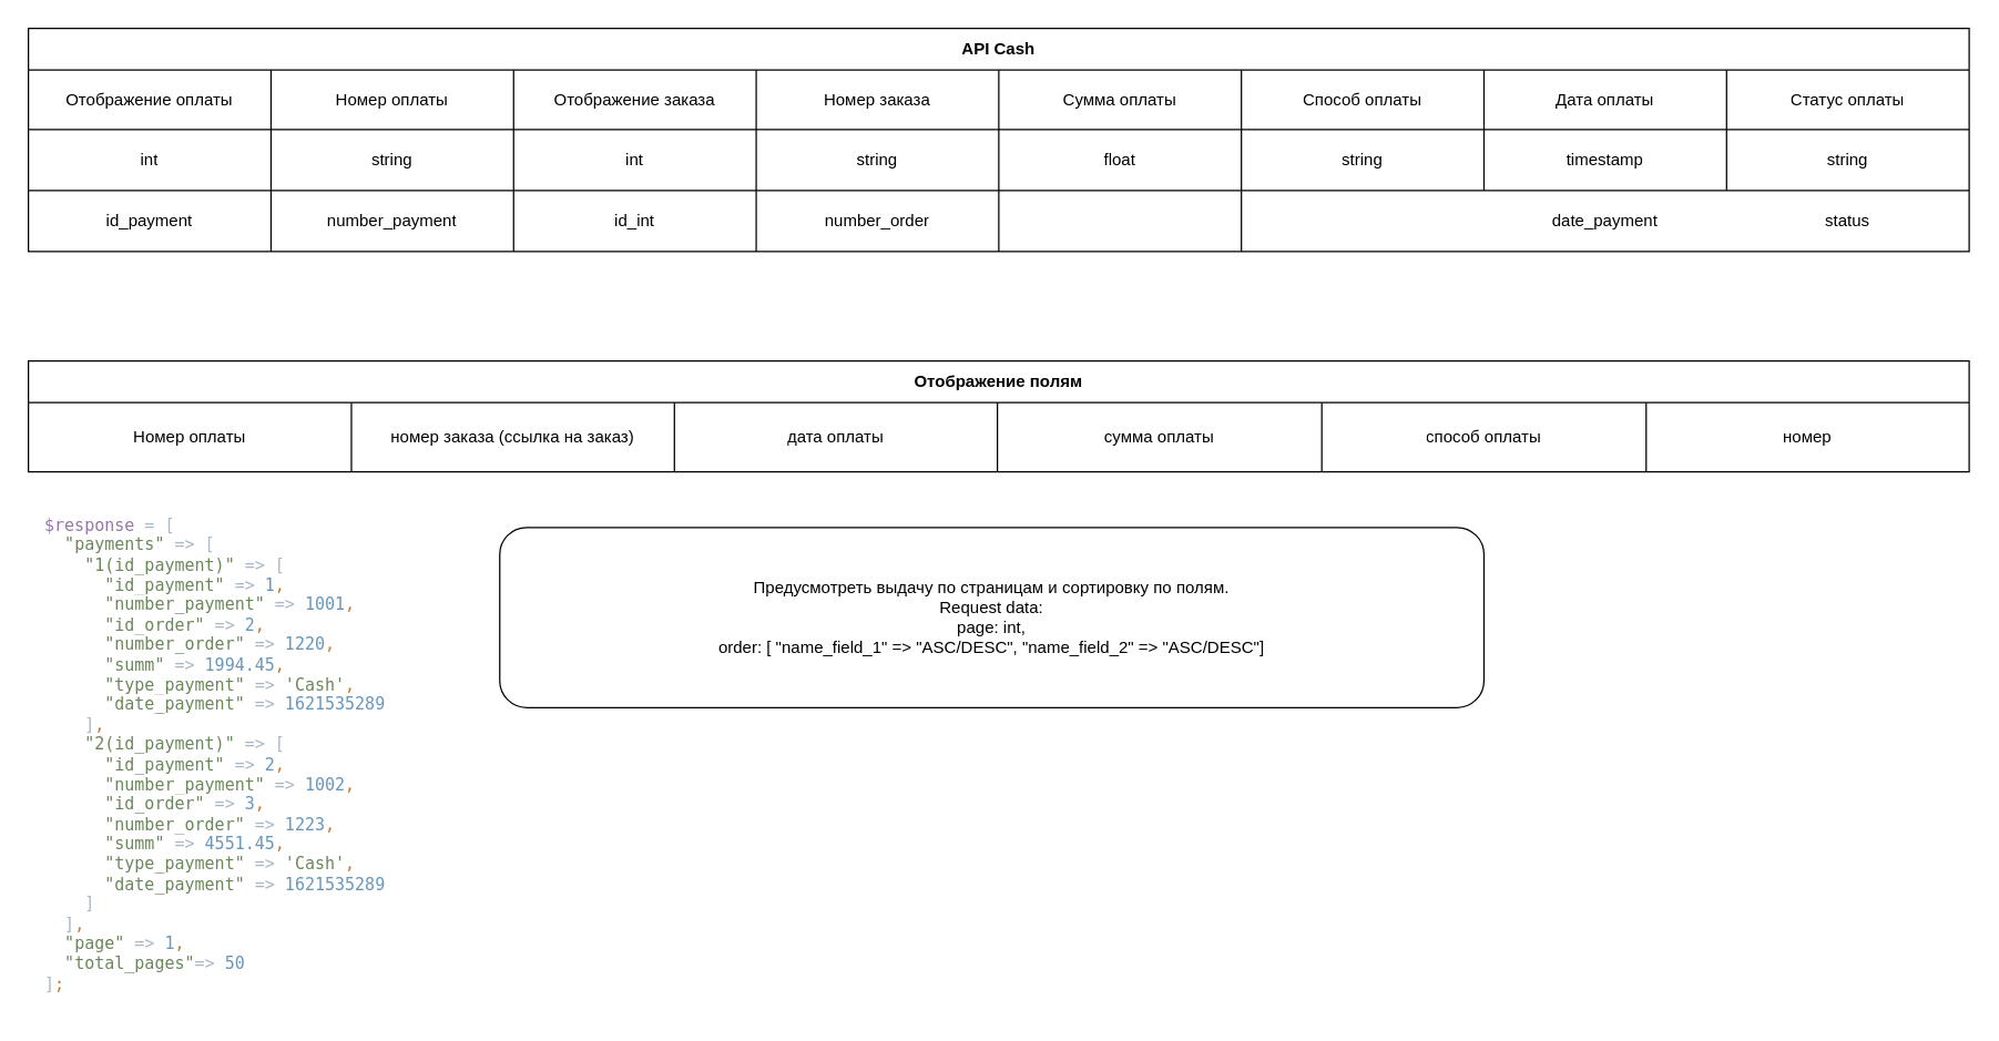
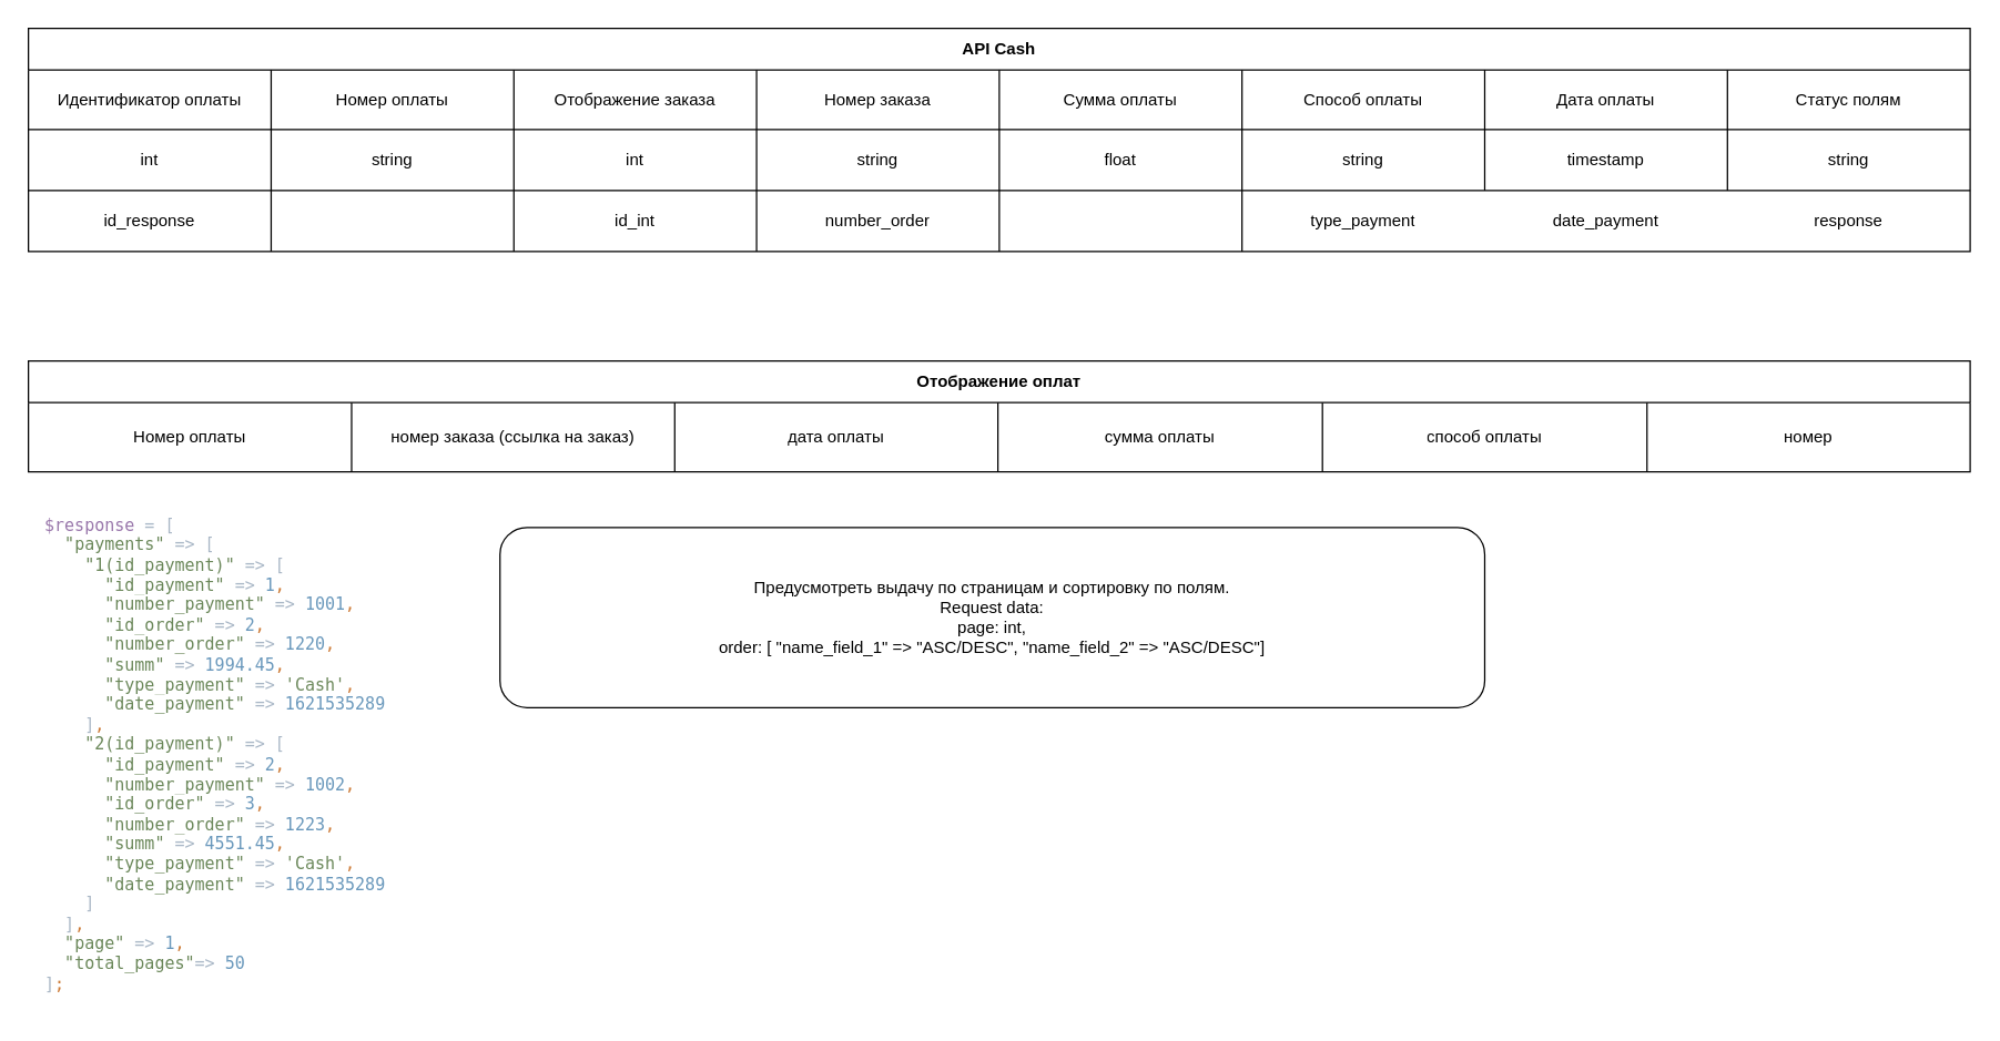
- <mxCell id="12" value="Отображение оплаты" style="shape=partialRectangle;html=1;whiteSpace=wrap;connectable=0;fillColor=none;top=0;left=0;bottom=0;right=0;overflow=hidden;" vertex="1" parent="11"><mxGeometry width="175" height="43" as="geometry" /></mxCell>
+ <mxCell id="12" value="Идентификатор оплаты" style="shape=partialRectangle;html=1;whiteSpace=wrap;connectable=0;fillColor=none;top=0;left=0;bottom=0;right=0;overflow=hidden;" vertex="1" parent="11"><mxGeometry width="175" height="43" as="geometry" /></mxCell>
- <mxCell id="19" value="Статус оплаты" style="shape=partialRectangle;html=1;whiteSpace=wrap;connectable=0;fillColor=none;top=0;left=0;bottom=0;right=0;overflow=hidden;" vertex="1" parent="11"><mxGeometry x="1225" width="175" height="43" as="geometry" /></mxCell>
+ <mxCell id="19" value="Статус полям" style="shape=partialRectangle;html=1;whiteSpace=wrap;connectable=0;fillColor=none;top=0;left=0;bottom=0;right=0;overflow=hidden;" vertex="1" parent="11"><mxGeometry x="1225" width="175" height="43" as="geometry" /></mxCell>
- <mxCell id="30" value="id_payment" style="shape=partialRectangle;html=1;whiteSpace=wrap;connectable=0;fillColor=none;top=0;left=0;bottom=0;right=0;overflow=hidden;" vertex="1" parent="29"><mxGeometry width="175" height="44" as="geometry" /></mxCell>
+ <mxCell id="30" value="id_response" style="shape=partialRectangle;html=1;whiteSpace=wrap;connectable=0;fillColor=none;top=0;left=0;bottom=0;right=0;overflow=hidden;" vertex="1" parent="29"><mxGeometry width="175" height="44" as="geometry" /></mxCell>
- <mxCell id="31" value="number_payment" style="shape=partialRectangle;html=1;whiteSpace=wrap;connectable=0;fillColor=none;top=0;left=0;bottom=0;right=0;overflow=hidden;" vertex="1" parent="29"><mxGeometry x="175" width="175" height="44" as="geometry" /></mxCell>
+ <mxCell id="34" value="type_payment" style="shape=partialRectangle;html=1;whiteSpace=wrap;connectable=0;fillColor=none;top=0;left=0;bottom=0;right=0;overflow=hidden;" vertex="1" parent="29"><mxGeometry x="875" width="175" height="44" as="geometry" /></mxCell>
- <mxCell id="36" value="status" style="shape=partialRectangle;html=1;whiteSpace=wrap;connectable=0;fillColor=none;top=0;left=0;bottom=0;right=0;overflow=hidden;" vertex="1" parent="29"><mxGeometry x="1225" width="175" height="44" as="geometry" /></mxCell>
+ <mxCell id="36" value="response" style="shape=partialRectangle;html=1;whiteSpace=wrap;connectable=0;fillColor=none;top=0;left=0;bottom=0;right=0;overflow=hidden;" vertex="1" parent="29"><mxGeometry x="1225" width="175" height="44" as="geometry" /></mxCell>
- <mxCell id="2" value="Отображение полям" style="shape=table;html=1;whiteSpace=wrap;startSize=30;container=1;collapsible=0;childLayout=tableLayout;fontStyle=1;align=center;" vertex="1" parent="1"><mxGeometry x="20" y="260" width="1400" height="80" as="geometry" /></mxCell>
+ <mxCell id="2" value="Отображение оплат" style="shape=table;html=1;whiteSpace=wrap;startSize=30;container=1;collapsible=0;childLayout=tableLayout;fontStyle=1;align=center;" vertex="1" parent="1"><mxGeometry x="20" y="260" width="1400" height="80" as="geometry" /></mxCell>
